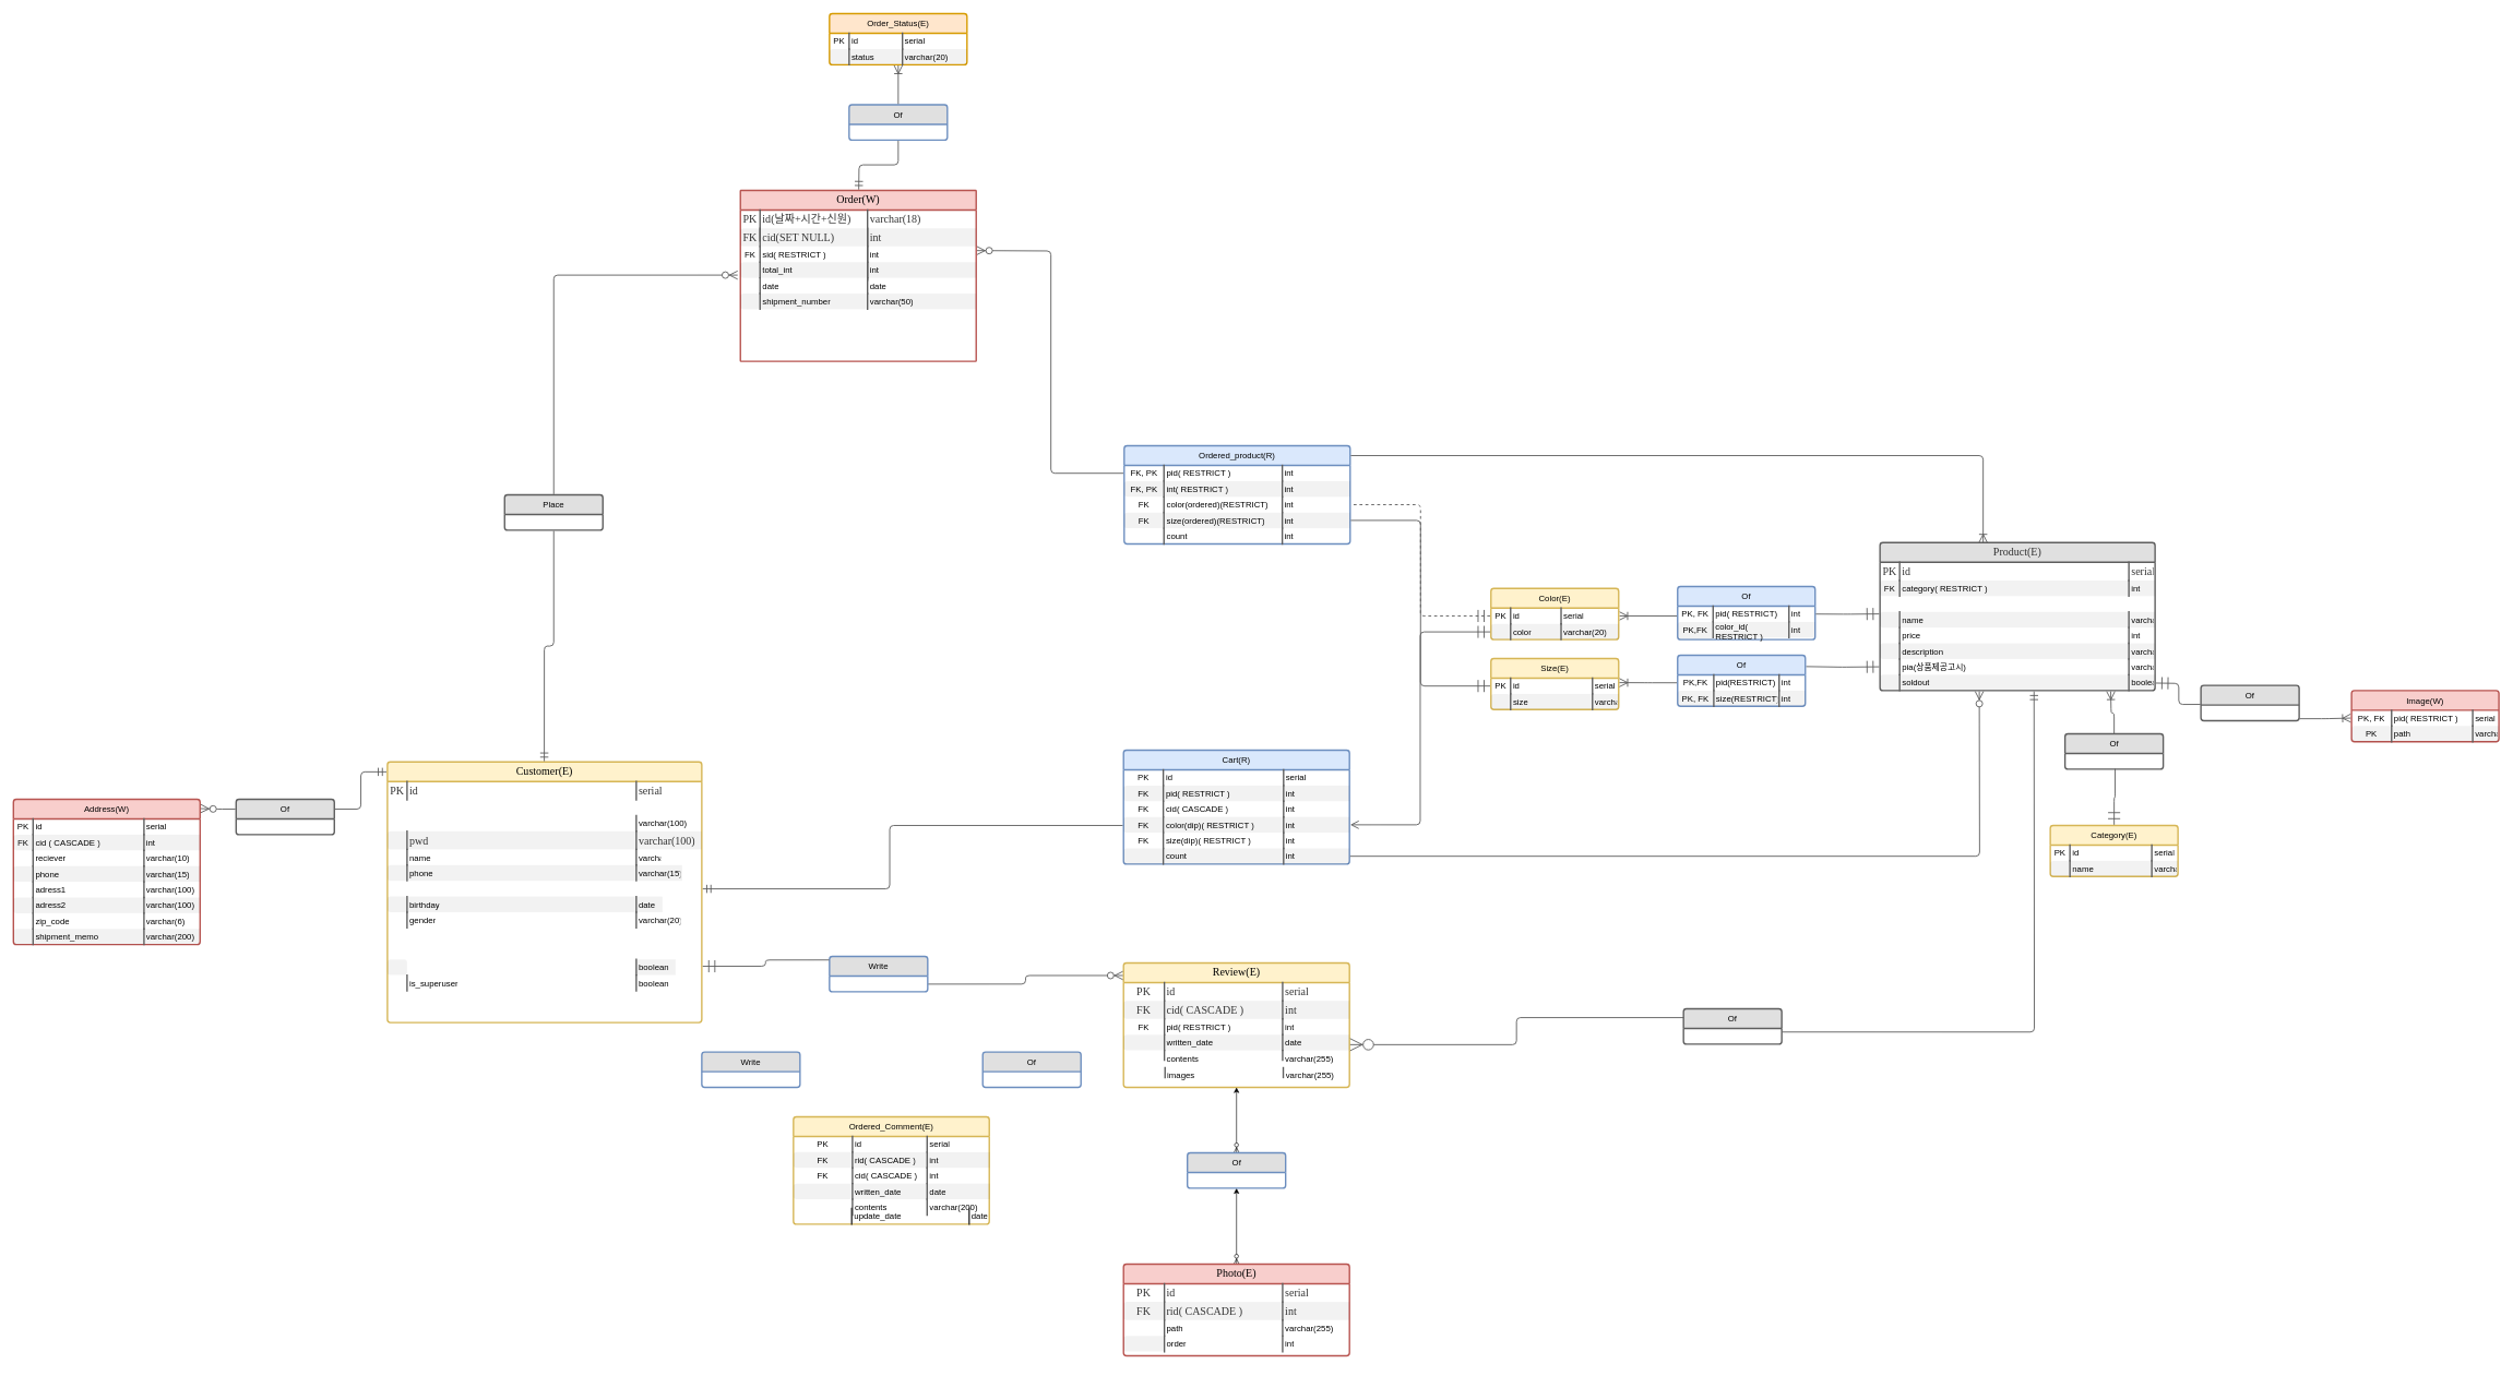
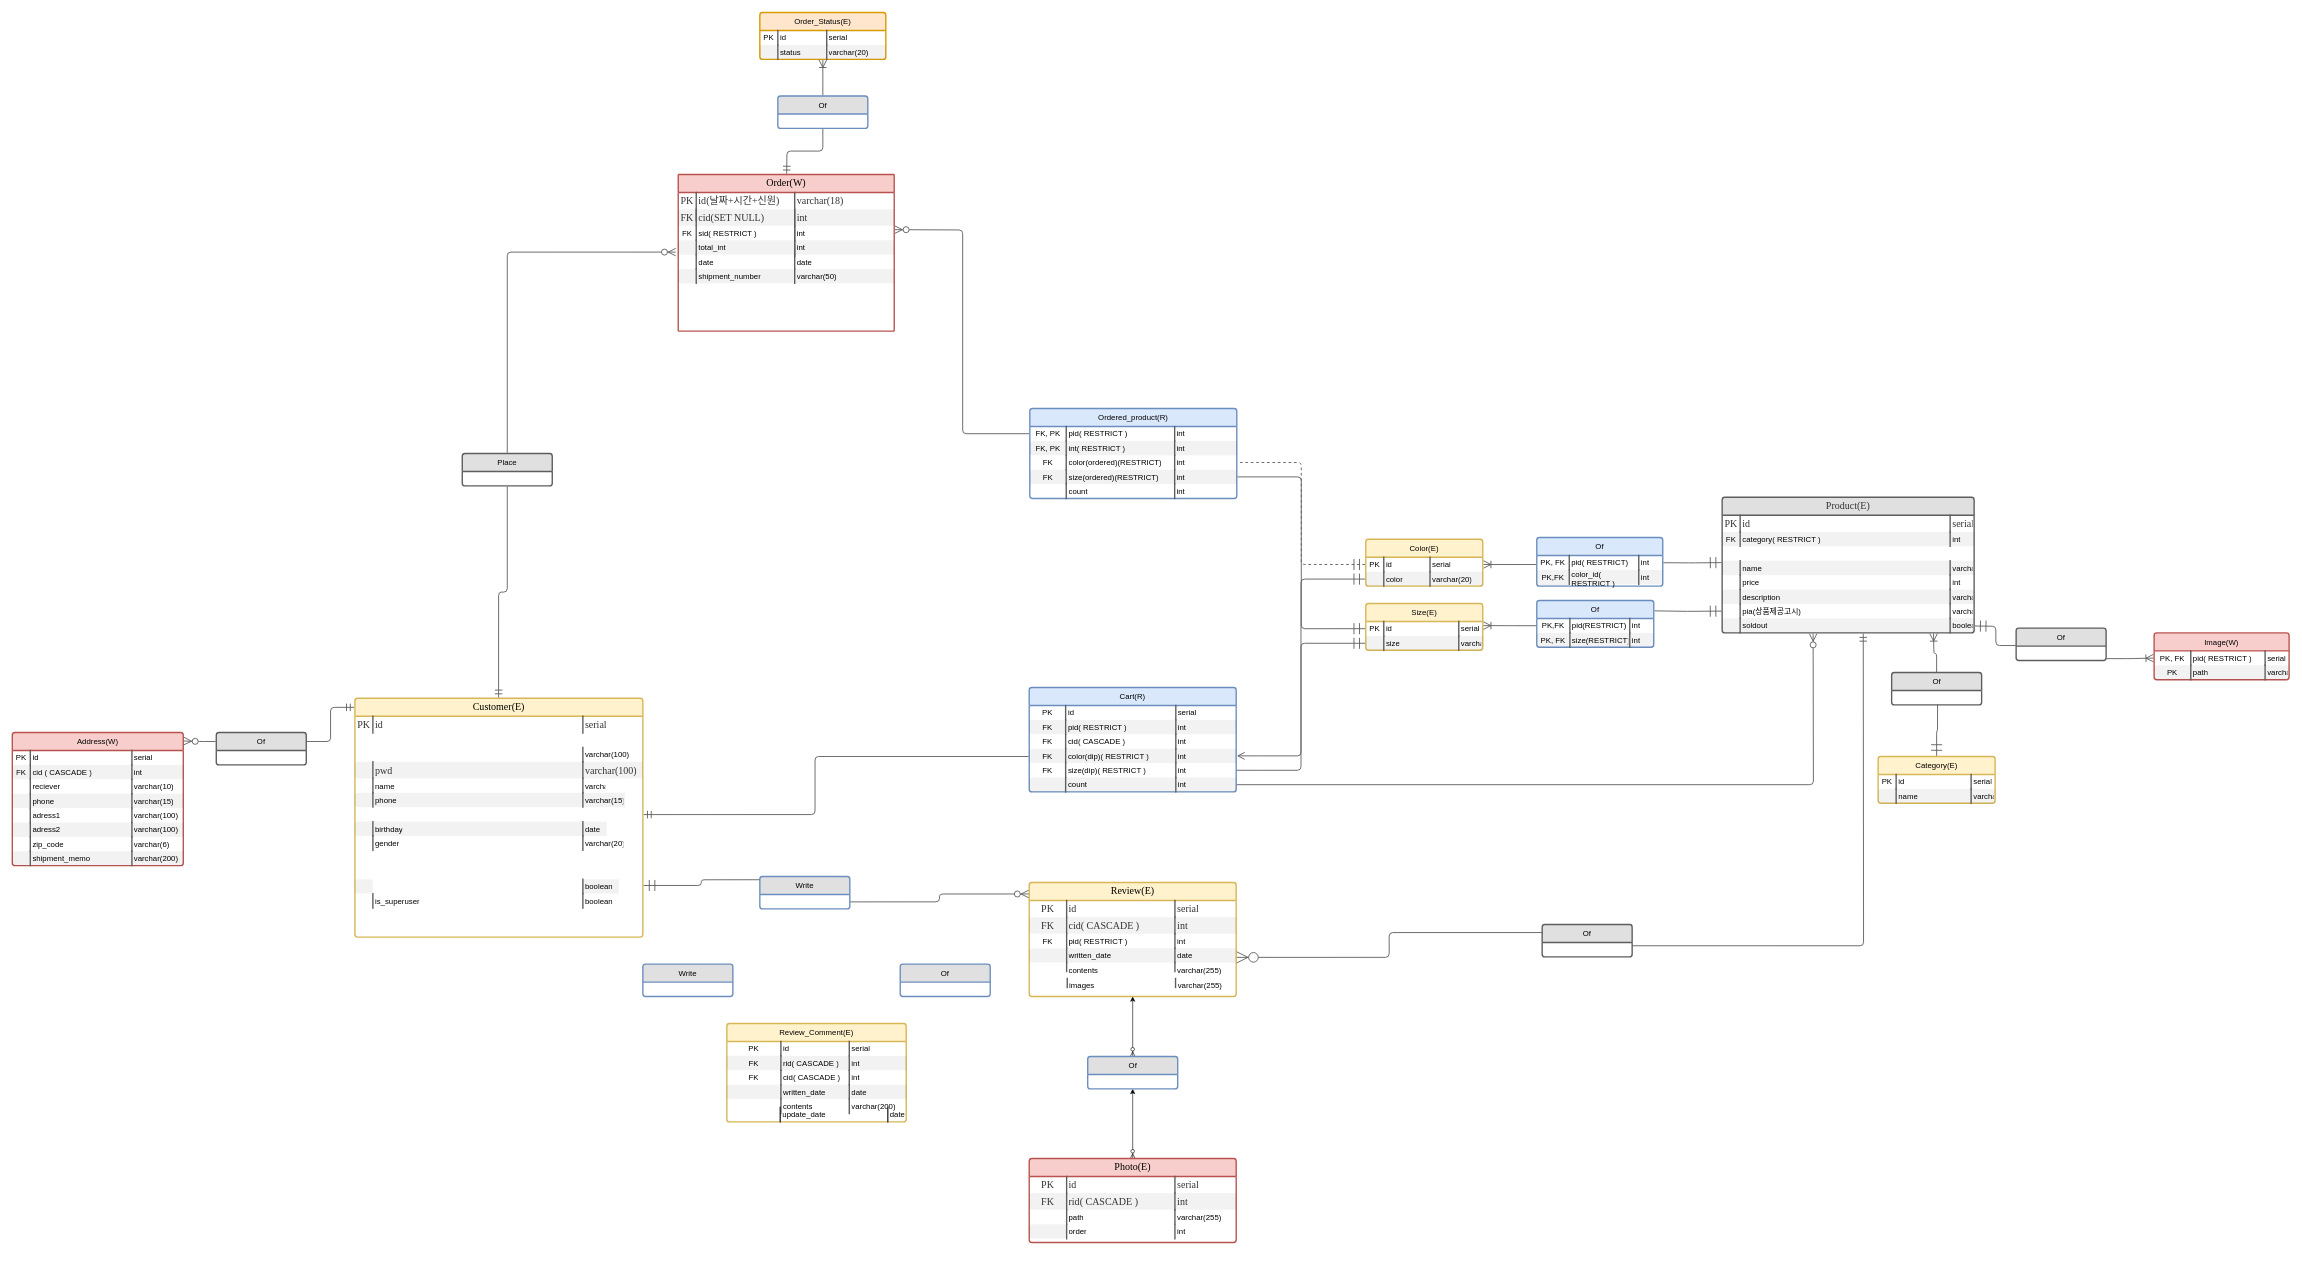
- <mxCell id="129" value="" style="html=1;jettySize=18;whiteSpace=wrap;fontSize=13;strokeColor=#5E5E5E;strokeWidth=1.5;rounded=1;arcSize=12;edgeStyle=orthogonalEdgeStyle;startArrow=none;;endArrow=ERoneToMany;endSize=10;;exitX=1.003;exitY=0.1;exitPerimeter=0;entryX=0.375;entryY=-0.001;entryDx=0;entryDy=0;entryPerimeter=0;" edge="1" parent="1" source="111" target="214"><mxGeometry width="100" height="100" relative="1" as="geometry"><Array as="points" /><mxPoint x="3050" y="695" as="targetPoint" /></mxGeometry></mxCell>
+ <mxCell id="171" value="" style="html=1;jettySize=18;whiteSpace=wrap;fontSize=13;strokeColor=#5E5E5E;strokeWidth=1.5;rounded=1;arcSize=12;edgeStyle=orthogonalEdgeStyle;startArrow=ERmandOne;startSize=16;;endArrow=none;endSize=10;;exitX=-0.006;exitY=0.85;exitPerimeter=0;entryX=1.003;entryY=0.793;entryPerimeter=0;startFill=0;endFill=0;" edge="1" parent="1" source="131" target="151"><mxGeometry width="100" height="100" relative="1" as="geometry"><Array as="points" /></mxGeometry></mxCell>
- <mxCell id="254" value="Ordered_Comment(E)" style="html=1;overflow=block;blockSpacing=1;whiteSpace=wrap;swimlane;resizeParent=1;resizeParentMax=0;resizeLast=0;collapsible=0;marginBottom=0;fontStyle=0;swimlaneFillColor=#ffffff;startSize=30;whiteSpace=wrap;fontSize=13;fillColor=#fff2cc;whiteSpace=wrap;spacing=0;strokeColor=#d6b656;strokeOpacity=100;fillOpacity=100;rounded=1;absoluteArcSize=1;arcSize=9;strokeWidth=2.3;" vertex="1" parent="1"><mxGeometry x="1211" y="1705" width="299" height="164" as="geometry" /></mxCell>
+ <mxCell id="254" value="Review_Comment(E)" style="html=1;overflow=block;blockSpacing=1;whiteSpace=wrap;swimlane;resizeParent=1;resizeParentMax=0;resizeLast=0;collapsible=0;marginBottom=0;fontStyle=0;swimlaneFillColor=#ffffff;startSize=30;whiteSpace=wrap;fontSize=13;fillColor=#fff2cc;whiteSpace=wrap;spacing=0;strokeColor=#d6b656;strokeOpacity=100;fillOpacity=100;rounded=1;absoluteArcSize=1;arcSize=9;strokeWidth=2.3;" vertex="1" parent="1"><mxGeometry x="1211" y="1705" width="299" height="164" as="geometry" /></mxCell>
